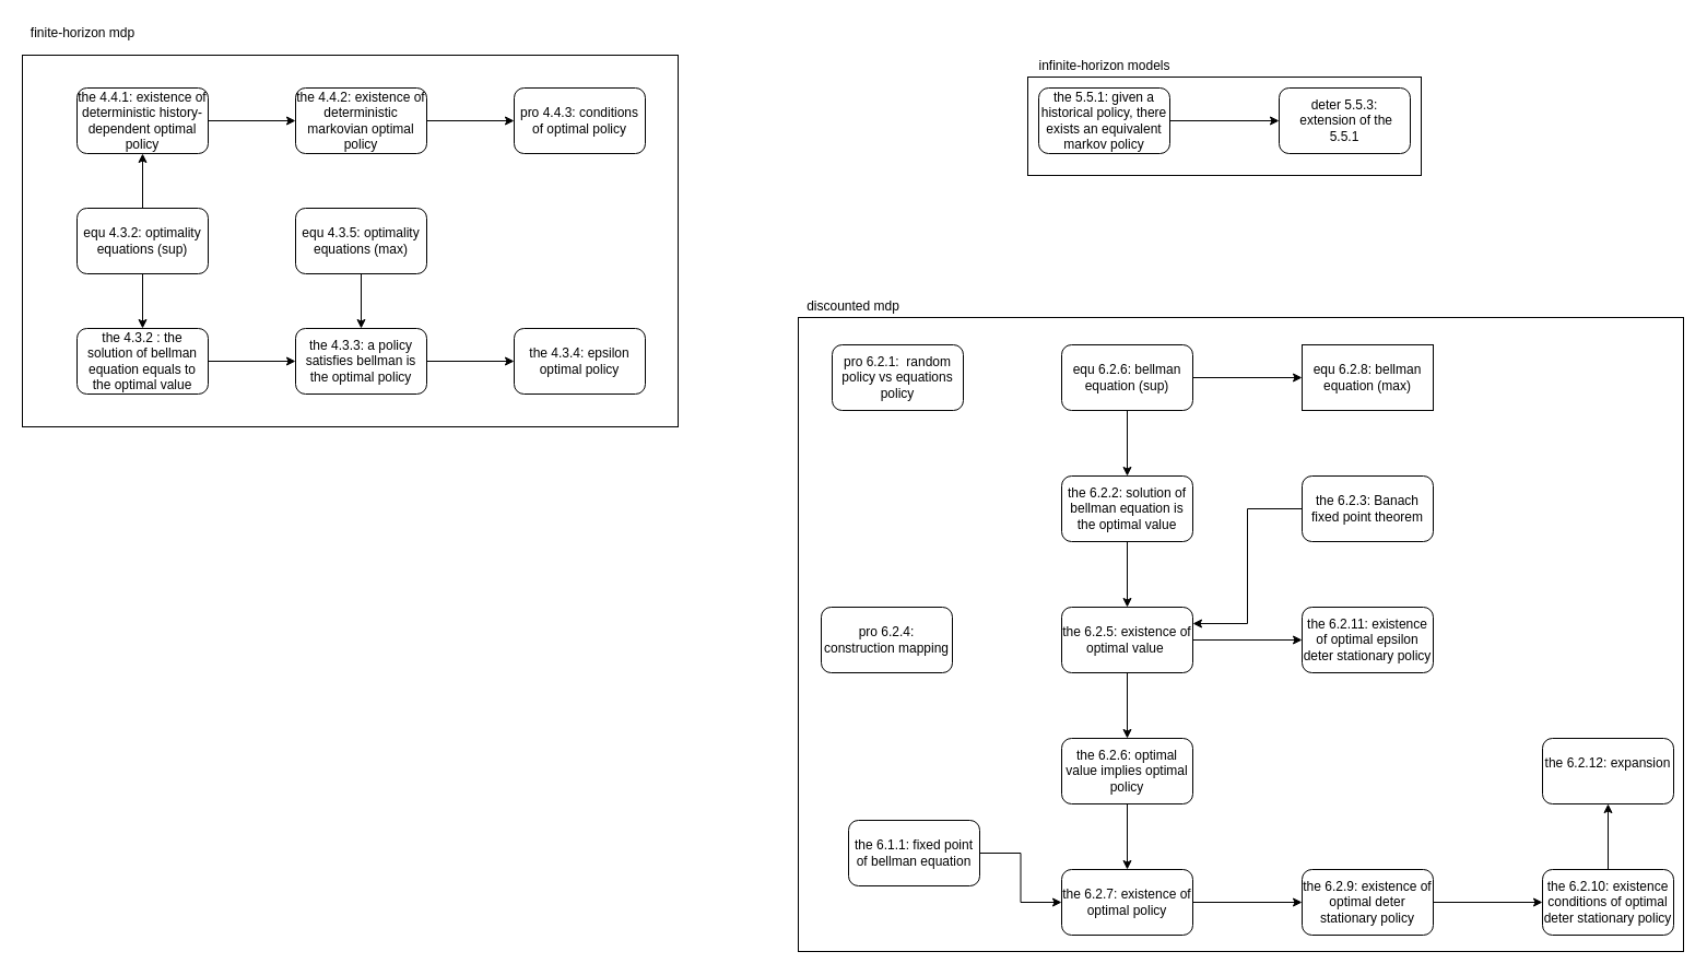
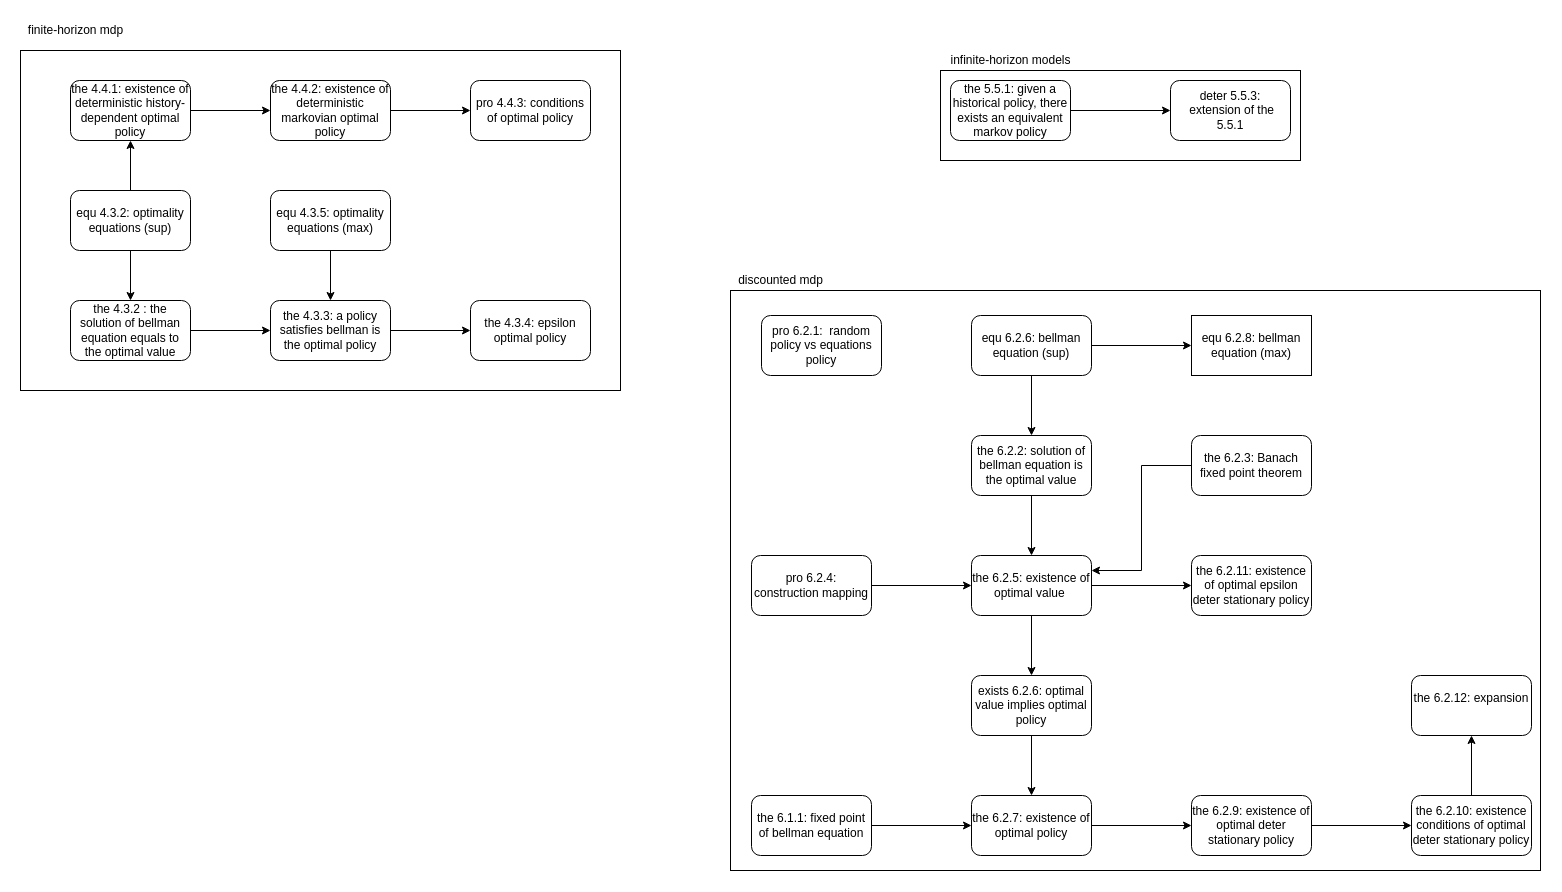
+ <mxCell id="37" value="" style="edgeStyle=orthogonalEdgeStyle;rounded=0;orthogonalLoop=1;jettySize=auto;html=1;" edge="1" parent="1" source="38" target="41"><mxGeometry relative="1" as="geometry" /></mxCell>
- <mxCell id="43" value="the 6.2.6: optimal value implies optimal policy" style="rounded=1;whiteSpace=wrap;html=1;" vertex="1" parent="1"><mxGeometry x="971" y="675" width="120" height="60" as="geometry" /></mxCell>
+ <mxCell id="43" value="exists 6.2.6: optimal value implies optimal policy" style="rounded=1;whiteSpace=wrap;html=1;" vertex="1" parent="1"><mxGeometry x="971" y="675" width="120" height="60" as="geometry" /></mxCell>
- <mxCell id="27" value="the 6.1.1: fixed point of bellman equation" style="rounded=1;whiteSpace=wrap;html=1;" vertex="1" parent="1"><mxGeometry x="776" y="750" width="120" height="60" as="geometry" /></mxCell>
+ <mxCell id="27" value="the 6.1.1: fixed point of bellman equation" style="rounded=1;whiteSpace=wrap;html=1;" vertex="1" parent="1"><mxGeometry x="751" y="795" width="120" height="60" as="geometry" /></mxCell>
